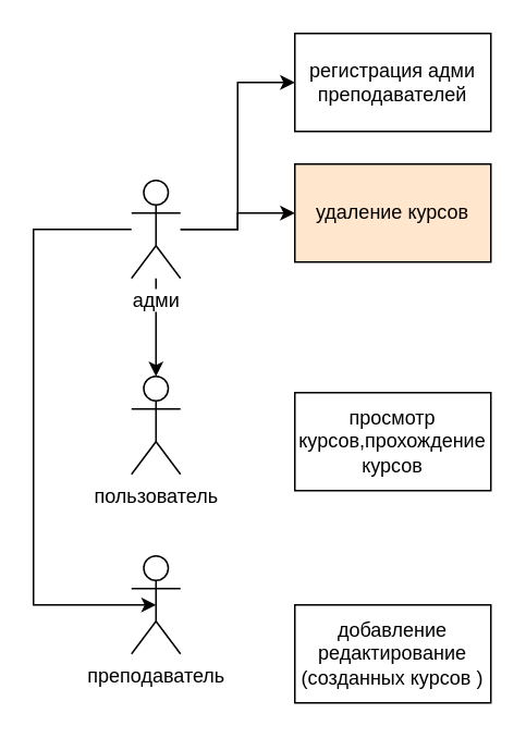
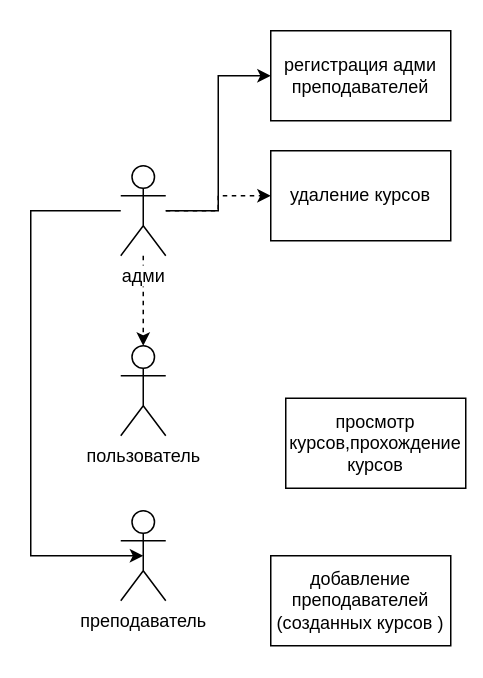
- <mxCell id="2" value="" style="edgeStyle=orthogonalEdgeStyle;rounded=0;orthogonalLoop=1;jettySize=auto;html=1;entryX=0;entryY=0.5;entryDx=0;entryDy=0;" edge="1" parent="1" source="6" target="11"><mxGeometry relative="1" as="geometry"><Array as="points"><mxPoint x="145" y="140" /><mxPoint x="145" y="130" /></Array></mxGeometry></mxCell>
+ <mxCell id="2" value="" style="edgeStyle=orthogonalEdgeStyle;rounded=0;orthogonalLoop=1;jettySize=auto;html=1;entryX=0;entryY=0.5;entryDx=0;entryDy=0;dashed=1;" edge="1" parent="1" source="6" target="11"><mxGeometry relative="1" as="geometry"><Array as="points"><mxPoint x="145" y="140" /><mxPoint x="145" y="130" /></Array></mxGeometry></mxCell>
- <mxCell id="11" value="удаление курсов" style="rounded=0;whiteSpace=wrap;html=1;fillColor=#ffe6cc;" vertex="1" parent="1"><mxGeometry x="180" y="100" width="120" height="60" as="geometry" /></mxCell>
+ <mxCell id="11" value="удаление курсов" style="rounded=0;whiteSpace=wrap;html=1;" vertex="1" parent="1"><mxGeometry x="180" y="100" width="120" height="60" as="geometry" /></mxCell>
- <mxCell id="4" value="" style="edgeStyle=orthogonalEdgeStyle;rounded=0;orthogonalLoop=1;jettySize=auto;html=1;" edge="1" parent="1" source="6" target="7"><mxGeometry relative="1" as="geometry" /></mxCell>
+ <mxCell id="4" value="" style="edgeStyle=orthogonalEdgeStyle;rounded=0;orthogonalLoop=1;jettySize=auto;html=1;dashed=1;" edge="1" parent="1" source="6" target="7"><mxGeometry relative="1" as="geometry" /></mxCell>
- <mxCell id="12" value="просмотр курсов,прохождение курсов" style="rounded=0;whiteSpace=wrap;html=1;" vertex="1" parent="1"><mxGeometry x="180" y="240" width="120" height="60" as="geometry" /></mxCell>
+ <mxCell id="12" value="просмотр курсов,прохождение курсов" style="rounded=0;whiteSpace=wrap;html=1;" vertex="1" parent="1"><mxGeometry x="190" y="265" width="120" height="60" as="geometry" /></mxCell>
- <mxCell id="10" value="добавление редактирование&lt;br&gt;(созданных курсов )" style="rounded=0;whiteSpace=wrap;html=1;" vertex="1" parent="1"><mxGeometry x="180" y="370" width="120" height="60" as="geometry" /></mxCell>
+ <mxCell id="10" value="добавление преподавателей&lt;br&gt;(созданных курсов )" style="rounded=0;whiteSpace=wrap;html=1;" vertex="1" parent="1"><mxGeometry x="180" y="370" width="120" height="60" as="geometry" /></mxCell>
